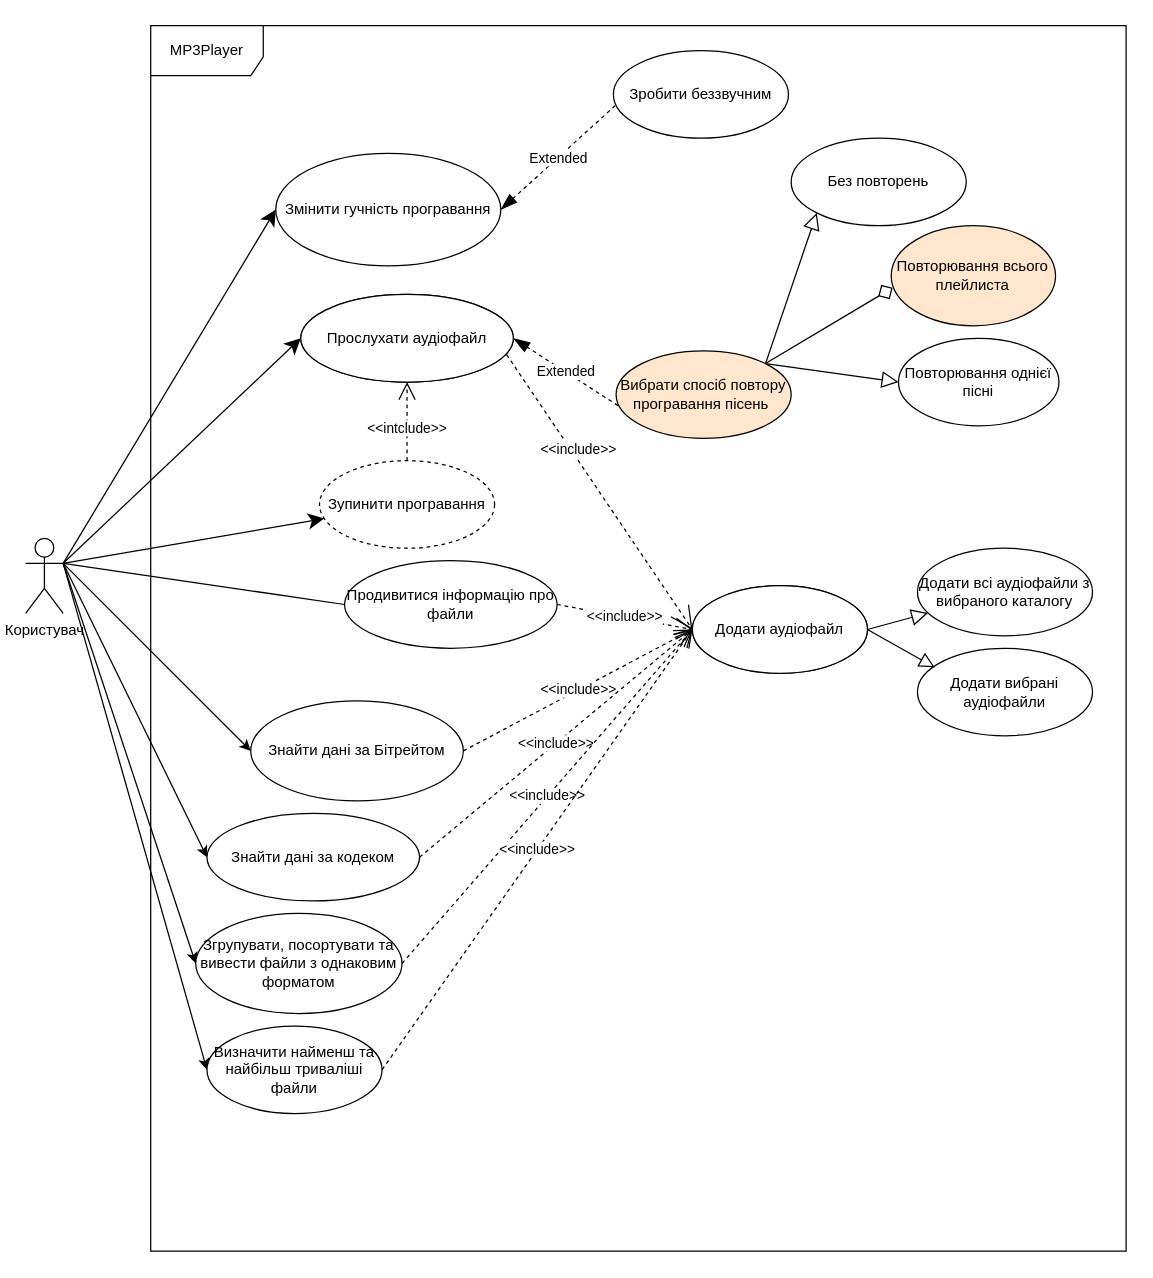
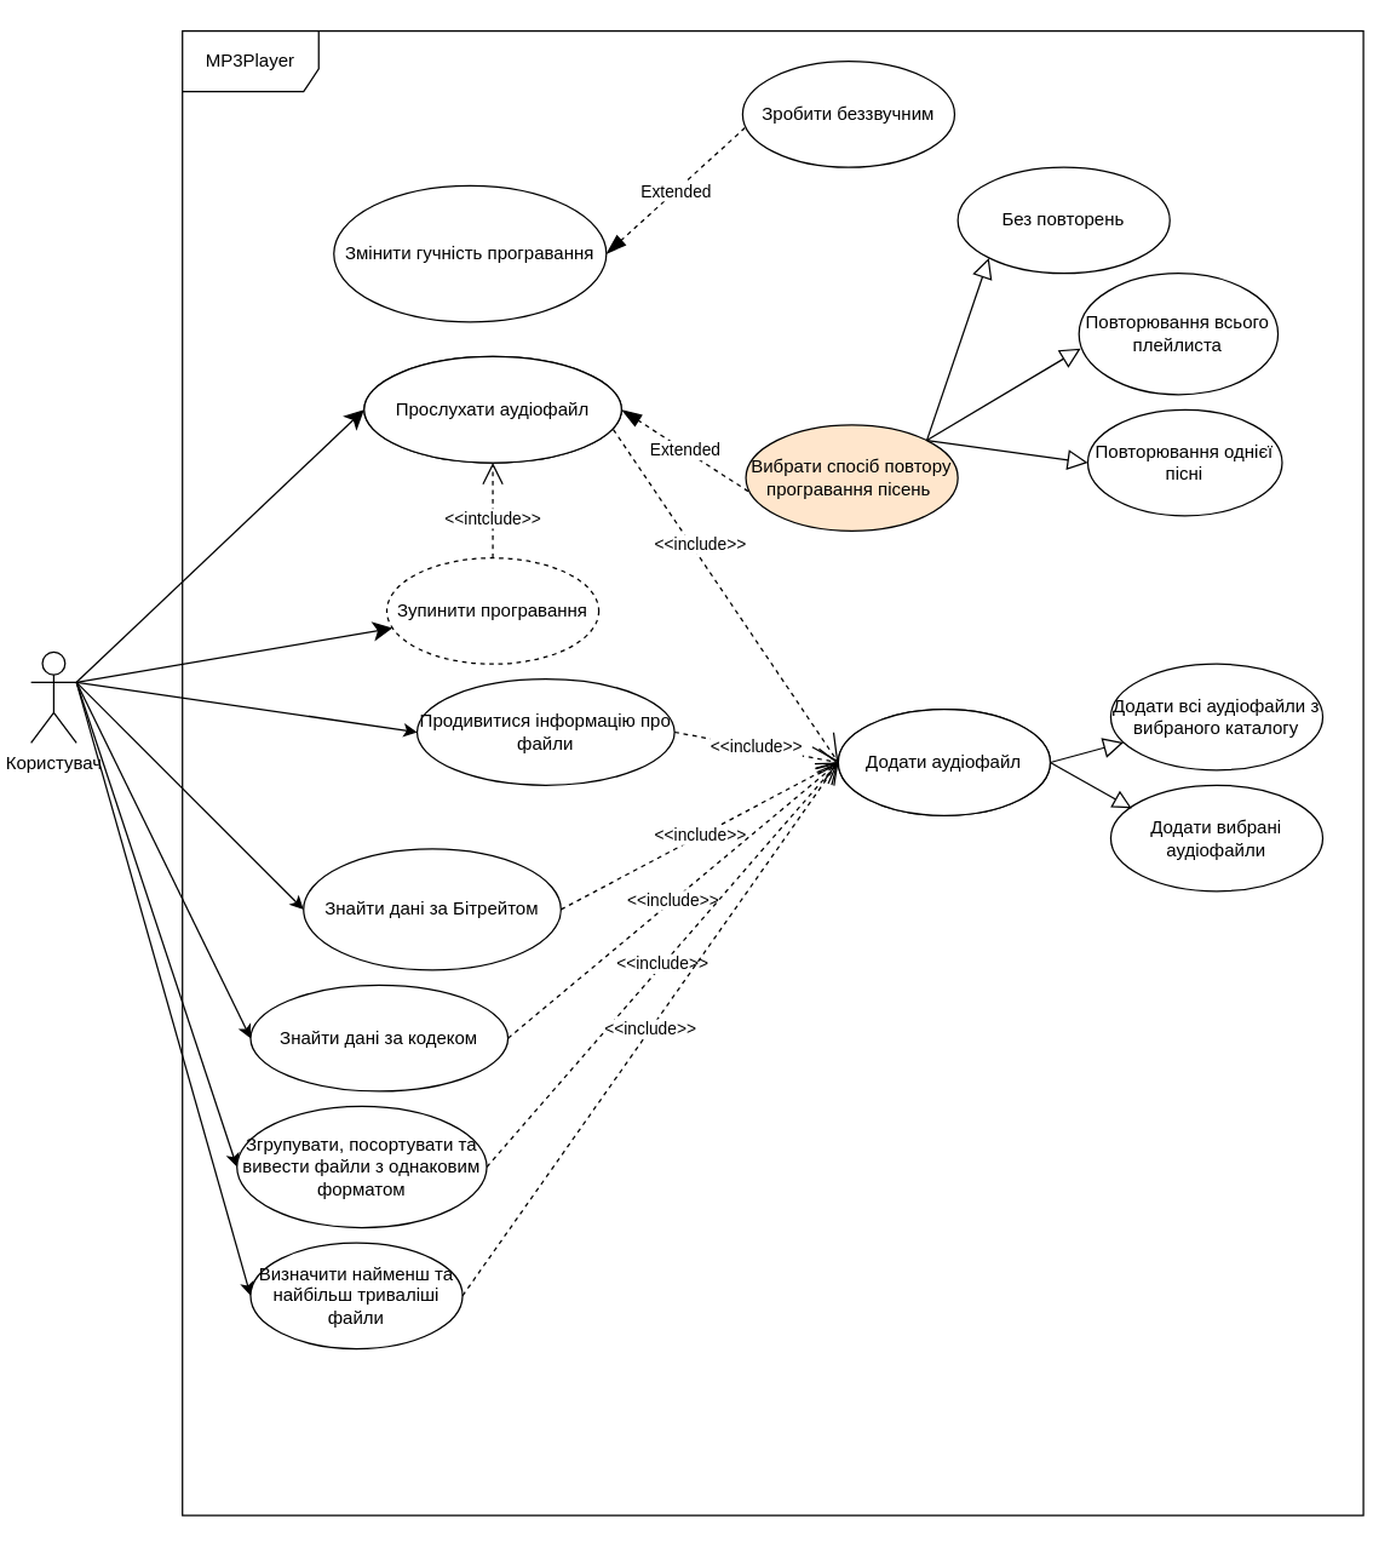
- <mxCell id="38" value="Повторювання всього плейлиста" style="ellipse;whiteSpace=wrap;html=1;fillColor=#ffe6cc;" parent="1" vertex="1"><mxGeometry x="712.16" y="180" width="131.43" height="80" as="geometry" /></mxCell>
+ <mxCell id="38" value="Повторювання всього плейлиста" style="ellipse;whiteSpace=wrap;html=1;" parent="1" vertex="1"><mxGeometry x="712.16" y="180" width="131.43" height="80" as="geometry" /></mxCell>
- <mxCell id="29" style="edgeStyle=none;rounded=0;orthogonalLoop=1;jettySize=auto;html=1;exitX=1;exitY=0;exitDx=0;exitDy=0;entryX=0.009;entryY=0.62;entryDx=0;entryDy=0;entryPerimeter=0;startArrow=none;startFill=0;endArrow=diamond;endFill=0;endSize=11;" parent="1" source="31" target="38" edge="1"><mxGeometry relative="1" as="geometry" /></mxCell>
+ <mxCell id="29" style="edgeStyle=none;rounded=0;orthogonalLoop=1;jettySize=auto;html=1;exitX=1;exitY=0;exitDx=0;exitDy=0;entryX=0.009;entryY=0.62;entryDx=0;entryDy=0;entryPerimeter=0;startArrow=none;startFill=0;endArrow=block;endFill=0;endSize=11;" parent="1" source="31" target="38" edge="1"><mxGeometry relative="1" as="geometry" /></mxCell>
- <mxCell id="10" style="edgeStyle=none;rounded=0;orthogonalLoop=1;jettySize=auto;html=1;exitX=1;exitY=0.333;exitDx=0;exitDy=0;exitPerimeter=0;entryX=0;entryY=0.5;entryDx=0;entryDy=0;startArrow=none;startFill=0;endArrow=classic;endFill=1;endSize=10;" parent="1" source="11" target="43" edge="1"><mxGeometry relative="1" as="geometry" /></mxCell>
- <mxCell id="4" style="edgeStyle=none;rounded=0;orthogonalLoop=1;jettySize=auto;html=1;exitX=1;exitY=0.333;exitDx=0;exitDy=0;exitPerimeter=0;entryX=0;entryY=0.5;entryDx=0;entryDy=0;endArrow=none;" parent="1" source="11" target="13" edge="1"><mxGeometry relative="1" as="geometry" /></mxCell>
+ <mxCell id="4" style="edgeStyle=none;rounded=0;orthogonalLoop=1;jettySize=auto;html=1;exitX=1;exitY=0.333;exitDx=0;exitDy=0;exitPerimeter=0;entryX=0;entryY=0.5;entryDx=0;entryDy=0;" parent="1" source="11" target="13" edge="1"><mxGeometry relative="1" as="geometry" /></mxCell>
